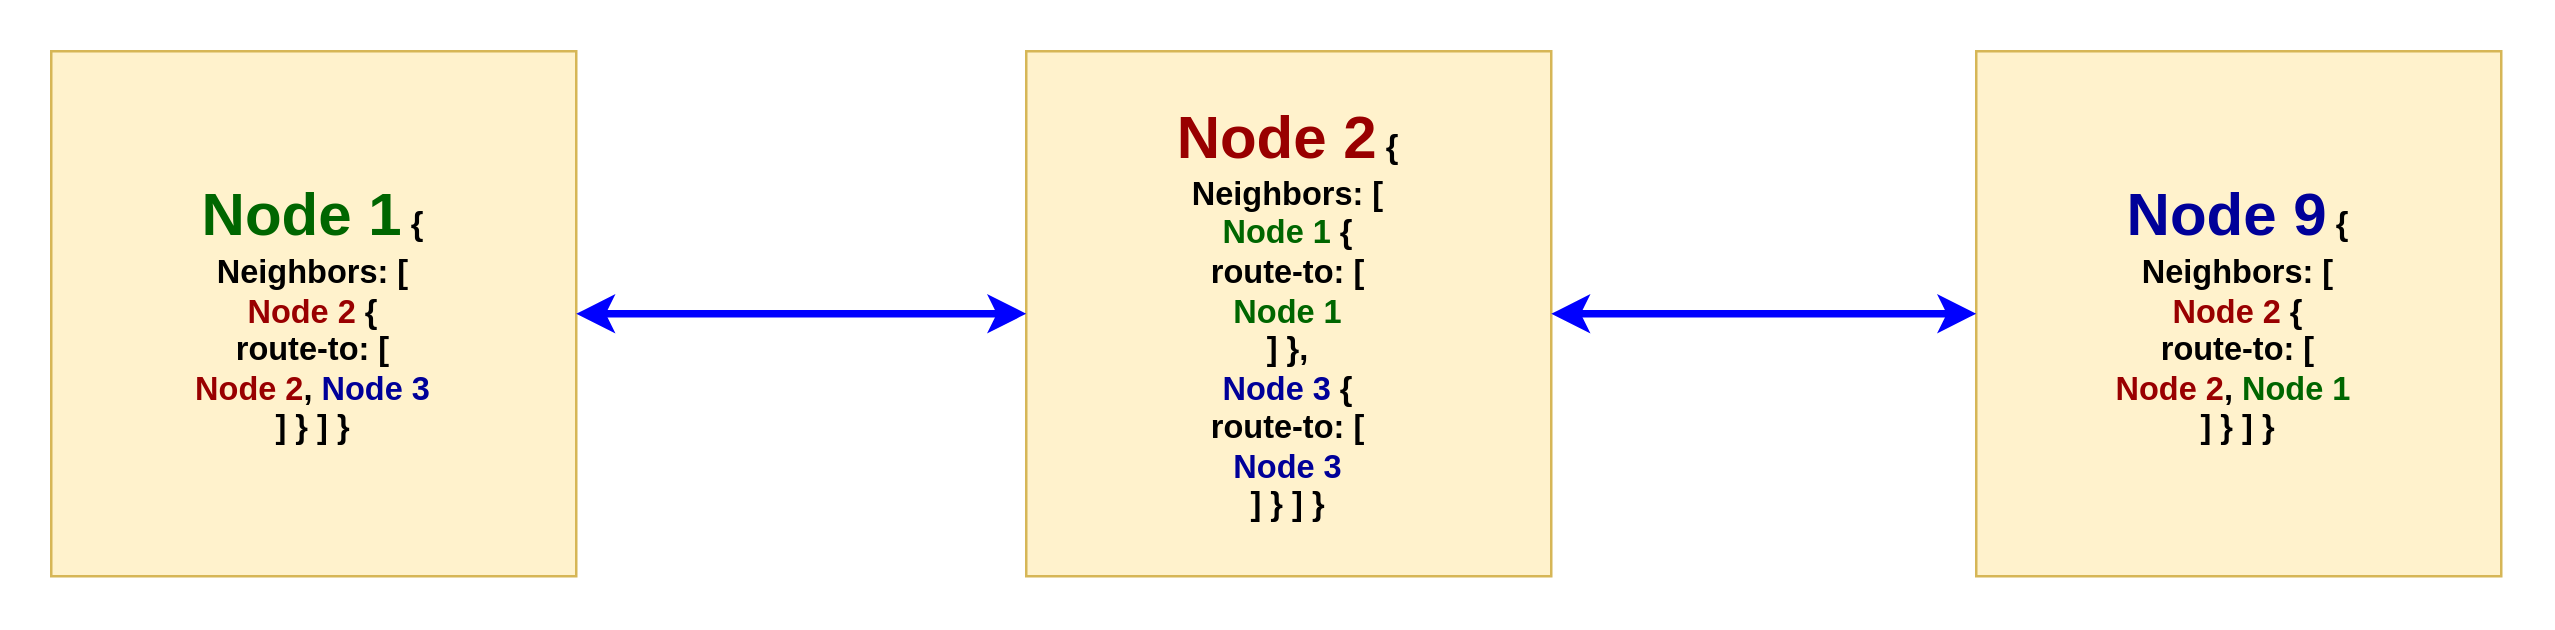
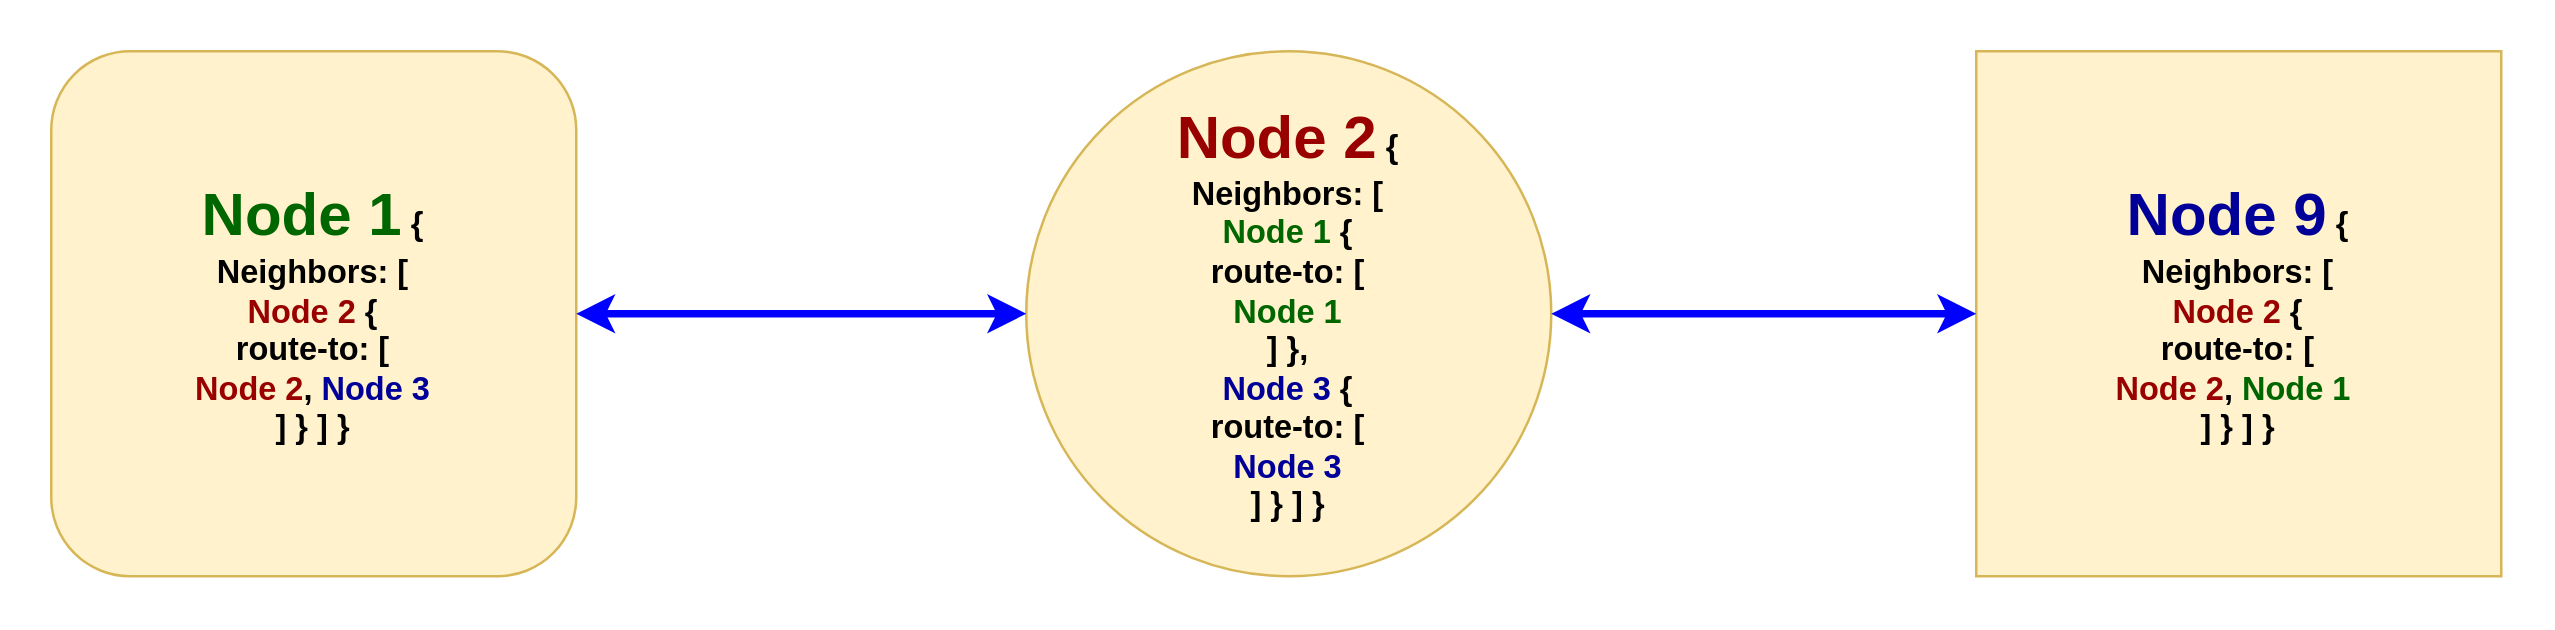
- <mxCell id="2" value="&lt;b&gt;&lt;font color=&quot;#006600&quot; style=&quot;font-size: 24px;&quot;&gt;Node 1&lt;/font&gt;&lt;span style=&quot;font-size: 13px;&quot;&gt;&amp;nbsp;{&lt;/span&gt;&lt;/b&gt;&lt;div style=&quot;font-size: 13px;&quot;&gt;&lt;b style=&quot;&quot;&gt;&lt;font style=&quot;font-size: 13px;&quot;&gt;Neighbors: [&lt;/font&gt;&lt;/b&gt;&lt;/div&gt;&lt;div style=&quot;font-size: 13px;&quot;&gt;&lt;b&gt;&lt;font style=&quot;font-size: 13px;&quot;&gt;&lt;font color=&quot;#990000&quot; style=&quot;font-size: 13px;&quot;&gt;Node 2&lt;/font&gt;&lt;font style=&quot;font-size: 13px;&quot; color=&quot;#006600&quot;&gt; &lt;/font&gt;{&lt;/font&gt;&lt;/b&gt;&lt;/div&gt;&lt;div style=&quot;font-size: 13px;&quot;&gt;&lt;b&gt;&lt;font style=&quot;font-size: 13px;&quot;&gt;route-to: [&lt;/font&gt;&lt;/b&gt;&lt;/div&gt;&lt;div style=&quot;font-size: 13px;&quot;&gt;&lt;b&gt;&lt;font color=&quot;#990000&quot; style=&quot;font-size: 13px;&quot;&gt;Node 2&lt;/font&gt;&lt;/b&gt;&lt;b style=&quot;background-color: initial;&quot;&gt;,&amp;nbsp;&lt;/b&gt;&lt;b style=&quot;background-color: initial;&quot;&gt;&lt;font color=&quot;#000099&quot;&gt;Node 3&lt;/font&gt;&lt;/b&gt;&lt;/div&gt;&lt;div style=&quot;font-size: 13px;&quot;&gt;&lt;b style=&quot;background-color: initial;&quot;&gt;]&amp;nbsp;&lt;/b&gt;&lt;b style=&quot;background-color: initial;&quot;&gt;}&lt;/b&gt;&lt;b style=&quot;background-color: initial;&quot;&gt;&amp;nbsp;&lt;/b&gt;&lt;b style=&quot;background-color: initial;&quot;&gt;]&amp;nbsp;&lt;/b&gt;&lt;b style=&quot;background-color: initial;&quot;&gt;}&lt;/b&gt;&lt;/div&gt;" style="whiteSpace=wrap;html=1;aspect=fixed;fillColor=#fff2cc;strokeColor=#d6b656;" vertex="1" parent="1"><mxGeometry x="20" y="20" width="210" height="210" as="geometry" /></mxCell>
+ <mxCell id="2" value="&lt;b&gt;&lt;font color=&quot;#006600&quot; style=&quot;font-size: 24px;&quot;&gt;Node 1&lt;/font&gt;&lt;span style=&quot;font-size: 13px;&quot;&gt;&amp;nbsp;{&lt;/span&gt;&lt;/b&gt;&lt;div style=&quot;font-size: 13px;&quot;&gt;&lt;b style=&quot;&quot;&gt;&lt;font style=&quot;font-size: 13px;&quot;&gt;Neighbors: [&lt;/font&gt;&lt;/b&gt;&lt;/div&gt;&lt;div style=&quot;font-size: 13px;&quot;&gt;&lt;b&gt;&lt;font style=&quot;font-size: 13px;&quot;&gt;&lt;font color=&quot;#990000&quot; style=&quot;font-size: 13px;&quot;&gt;Node 2&lt;/font&gt;&lt;font style=&quot;font-size: 13px;&quot; color=&quot;#006600&quot;&gt; &lt;/font&gt;{&lt;/font&gt;&lt;/b&gt;&lt;/div&gt;&lt;div style=&quot;font-size: 13px;&quot;&gt;&lt;b&gt;&lt;font style=&quot;font-size: 13px;&quot;&gt;route-to: [&lt;/font&gt;&lt;/b&gt;&lt;/div&gt;&lt;div style=&quot;font-size: 13px;&quot;&gt;&lt;b&gt;&lt;font color=&quot;#990000&quot; style=&quot;font-size: 13px;&quot;&gt;Node 2&lt;/font&gt;&lt;/b&gt;&lt;b style=&quot;background-color: initial;&quot;&gt;,&amp;nbsp;&lt;/b&gt;&lt;b style=&quot;background-color: initial;&quot;&gt;&lt;font color=&quot;#000099&quot;&gt;Node 3&lt;/font&gt;&lt;/b&gt;&lt;/div&gt;&lt;div style=&quot;font-size: 13px;&quot;&gt;&lt;b style=&quot;background-color: initial;&quot;&gt;]&amp;nbsp;&lt;/b&gt;&lt;b style=&quot;background-color: initial;&quot;&gt;}&lt;/b&gt;&lt;b style=&quot;background-color: initial;&quot;&gt;&amp;nbsp;&lt;/b&gt;&lt;b style=&quot;background-color: initial;&quot;&gt;]&amp;nbsp;&lt;/b&gt;&lt;b style=&quot;background-color: initial;&quot;&gt;}&lt;/b&gt;&lt;/div&gt;" style="whiteSpace=wrap;html=1;aspect=fixed;fillColor=#fff2cc;strokeColor=#d6b656;rounded=1;" vertex="1" parent="1"><mxGeometry x="20" y="20" width="210" height="210" as="geometry" /></mxCell>
- <mxCell id="3" value="&lt;b style=&quot;&quot;&gt;&lt;font color=&quot;#990000&quot; style=&quot;font-size: 24px;&quot;&gt;Node 2&lt;/font&gt;&lt;span style=&quot;font-size: 13px;&quot;&gt; {&lt;/span&gt;&lt;/b&gt;&lt;div style=&quot;font-size: 13px;&quot;&gt;&lt;div&gt;&lt;b&gt;Neighbors: [&lt;/b&gt;&lt;/div&gt;&lt;div&gt;&lt;b&gt;&lt;font color=&quot;#006600&quot;&gt;Node 1&lt;/font&gt;&amp;nbsp;{&lt;/b&gt;&lt;/div&gt;&lt;div&gt;&lt;b&gt;route-to: [&lt;/b&gt;&lt;/div&gt;&lt;div&gt;&lt;font style=&quot;background-color: initial;&quot;&gt;&lt;b style=&quot;background-color: initial;&quot;&gt;&lt;font color=&quot;#006600&quot;&gt;Node 1&lt;/font&gt;&lt;/b&gt;&lt;/font&gt;&lt;br&gt;&lt;/div&gt;&lt;div&gt;&lt;b&gt;]&amp;nbsp;&lt;/b&gt;&lt;b style=&quot;background-color: initial;&quot;&gt;},&lt;/b&gt;&lt;/div&gt;&lt;div&gt;&lt;div&gt;&lt;b style=&quot;background-color: initial;&quot;&gt;&lt;font color=&quot;#000099&quot;&gt;Node 3&lt;/font&gt;&lt;/b&gt;&lt;b&gt;&amp;nbsp;{&lt;/b&gt;&lt;/div&gt;&lt;div&gt;&lt;b&gt;route-to: [&lt;/b&gt;&lt;/div&gt;&lt;div&gt;&lt;b style=&quot;background-color: initial;&quot;&gt;&lt;font color=&quot;#000099&quot;&gt;Node 3&lt;/font&gt;&lt;/b&gt;&lt;br&gt;&lt;/div&gt;&lt;div&gt;&lt;b&gt;]&amp;nbsp;&lt;/b&gt;&lt;b style=&quot;background-color: initial;&quot;&gt;}&amp;nbsp;&lt;/b&gt;&lt;b style=&quot;background-color: initial;&quot;&gt;]&amp;nbsp;&lt;/b&gt;&lt;b style=&quot;background-color: initial;&quot;&gt;}&lt;/b&gt;&lt;/div&gt;&lt;/div&gt;&lt;/div&gt;" style="whiteSpace=wrap;html=1;aspect=fixed;fillColor=#fff2cc;strokeColor=#d6b656;" vertex="1" parent="1"><mxGeometry x="410" y="20" width="210" height="210" as="geometry" /></mxCell>
+ <mxCell id="3" value="&lt;b style=&quot;&quot;&gt;&lt;font color=&quot;#990000&quot; style=&quot;font-size: 24px;&quot;&gt;Node 2&lt;/font&gt;&lt;span style=&quot;font-size: 13px;&quot;&gt; {&lt;/span&gt;&lt;/b&gt;&lt;div style=&quot;font-size: 13px;&quot;&gt;&lt;div&gt;&lt;b&gt;Neighbors: [&lt;/b&gt;&lt;/div&gt;&lt;div&gt;&lt;b&gt;&lt;font color=&quot;#006600&quot;&gt;Node 1&lt;/font&gt;&amp;nbsp;{&lt;/b&gt;&lt;/div&gt;&lt;div&gt;&lt;b&gt;route-to: [&lt;/b&gt;&lt;/div&gt;&lt;div&gt;&lt;font style=&quot;background-color: initial;&quot;&gt;&lt;b style=&quot;background-color: initial;&quot;&gt;&lt;font color=&quot;#006600&quot;&gt;Node 1&lt;/font&gt;&lt;/b&gt;&lt;/font&gt;&lt;br&gt;&lt;/div&gt;&lt;div&gt;&lt;b&gt;]&amp;nbsp;&lt;/b&gt;&lt;b style=&quot;background-color: initial;&quot;&gt;},&lt;/b&gt;&lt;/div&gt;&lt;div&gt;&lt;div&gt;&lt;b style=&quot;background-color: initial;&quot;&gt;&lt;font color=&quot;#000099&quot;&gt;Node 3&lt;/font&gt;&lt;/b&gt;&lt;b&gt;&amp;nbsp;{&lt;/b&gt;&lt;/div&gt;&lt;div&gt;&lt;b&gt;route-to: [&lt;/b&gt;&lt;/div&gt;&lt;div&gt;&lt;b style=&quot;background-color: initial;&quot;&gt;&lt;font color=&quot;#000099&quot;&gt;Node 3&lt;/font&gt;&lt;/b&gt;&lt;br&gt;&lt;/div&gt;&lt;div&gt;&lt;b&gt;]&amp;nbsp;&lt;/b&gt;&lt;b style=&quot;background-color: initial;&quot;&gt;}&amp;nbsp;&lt;/b&gt;&lt;b style=&quot;background-color: initial;&quot;&gt;]&amp;nbsp;&lt;/b&gt;&lt;b style=&quot;background-color: initial;&quot;&gt;}&lt;/b&gt;&lt;/div&gt;&lt;/div&gt;&lt;/div&gt;" style="ellipse;whiteSpace=wrap;html=1;aspect=fixed;fillColor=#fff2cc;strokeColor=#d6b656;" vertex="1" parent="1"><mxGeometry x="410" y="20" width="210" height="210" as="geometry" /></mxCell>
